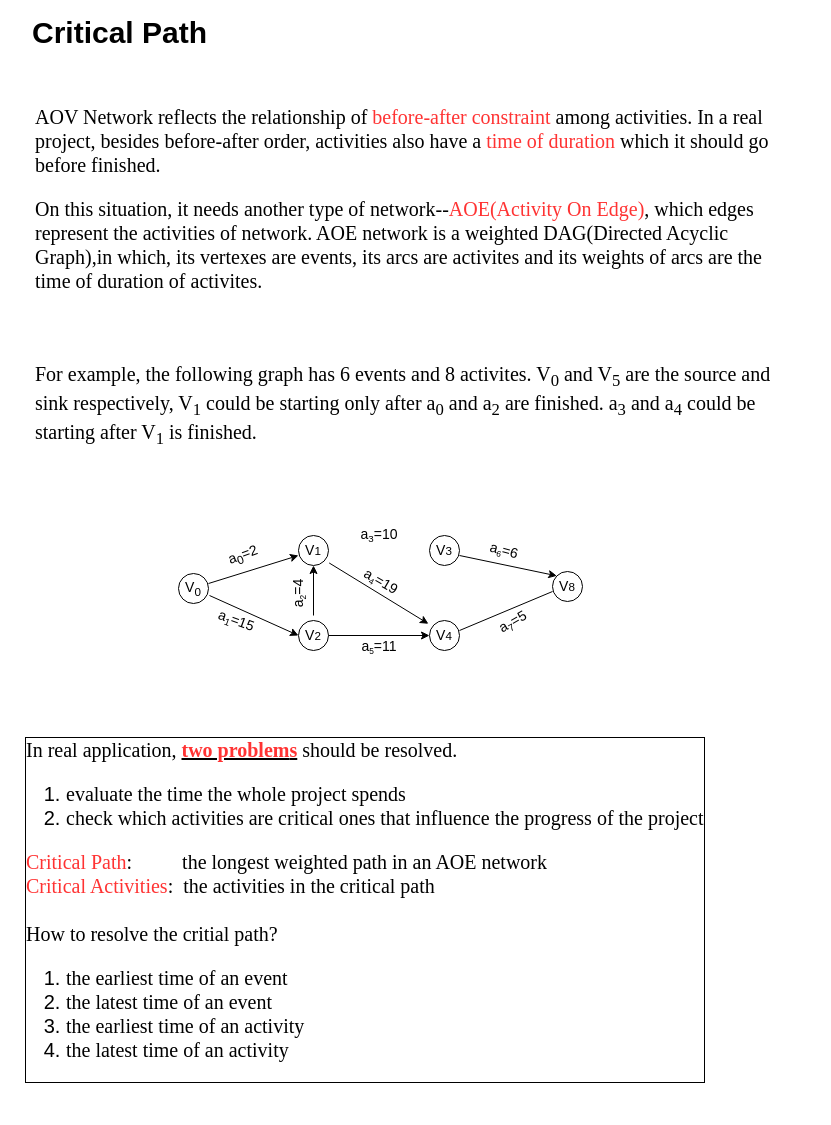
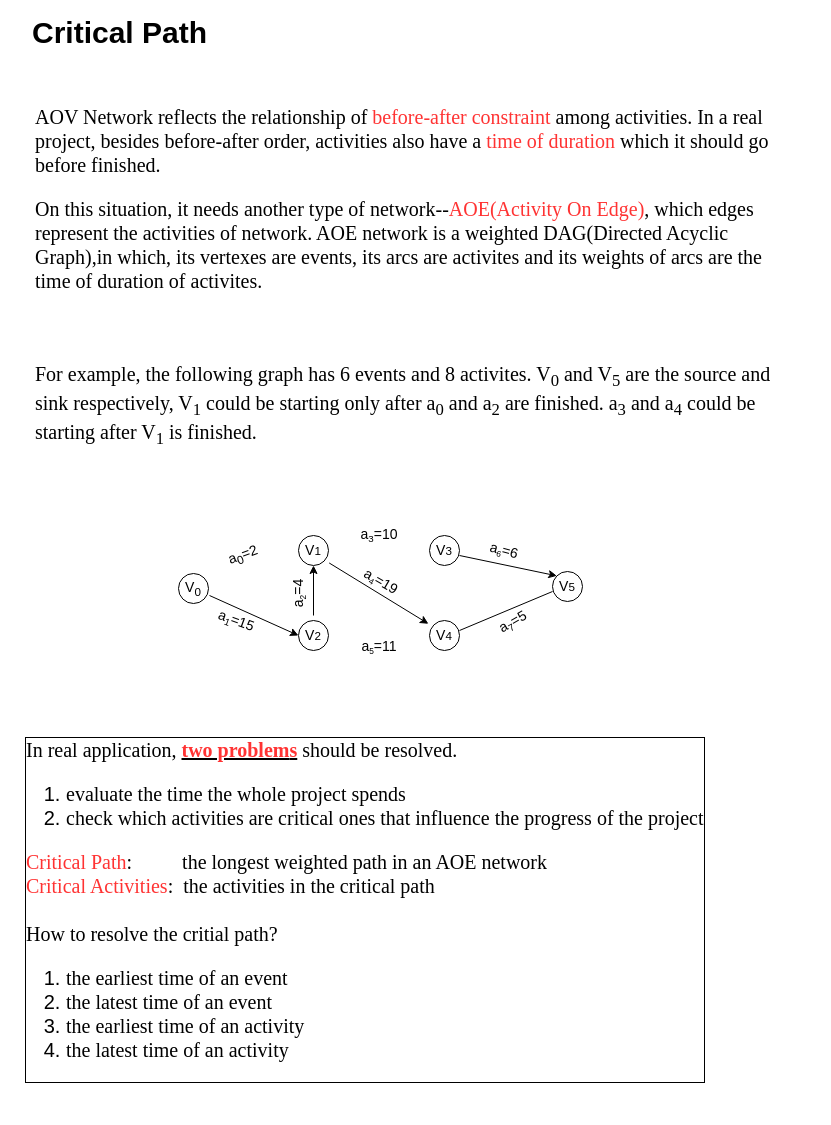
- <mxCell id="22" value="" style="endArrow=classic;html=1;fontSize=14;entryX=0;entryY=0.75;entryDx=0;entryDy=0;exitX=1;exitY=0.25;exitDx=0;exitDy=0;" parent="1" source="5" target="8" edge="1"><mxGeometry width="50" height="50" relative="1" as="geometry"><mxPoint x="209" y="625" as="sourcePoint" /><mxPoint x="259" y="575" as="targetPoint" /></mxGeometry></mxCell>
- <mxCell id="20" value="V&lt;span style=&quot;font-size: 11.667px&quot;&gt;8&lt;/span&gt;" style="text;html=1;strokeColor=none;fillColor=none;align=center;verticalAlign=middle;whiteSpace=wrap;rounded=0;fontSize=14;" parent="18" vertex="1"><mxGeometry y="3" width="30" height="20" as="geometry" /></mxCell>
+ <mxCell id="20" value="V&lt;span style=&quot;font-size: 11.667px&quot;&gt;5&lt;/span&gt;" style="text;html=1;strokeColor=none;fillColor=none;align=center;verticalAlign=middle;whiteSpace=wrap;rounded=0;fontSize=14;" parent="18" vertex="1"><mxGeometry y="3" width="30" height="20" as="geometry" /></mxCell>
- <mxCell id="25" value="" style="endArrow=classic;html=1;fontSize=14;exitX=1;exitY=0.5;exitDx=0;exitDy=0;entryX=0;entryY=0.5;entryDx=0;entryDy=0;" parent="1" source="14" target="17" edge="1"><mxGeometry width="50" height="50" relative="1" as="geometry"><mxPoint x="369" y="685" as="sourcePoint" /><mxPoint x="419" y="635" as="targetPoint" /></mxGeometry></mxCell>
